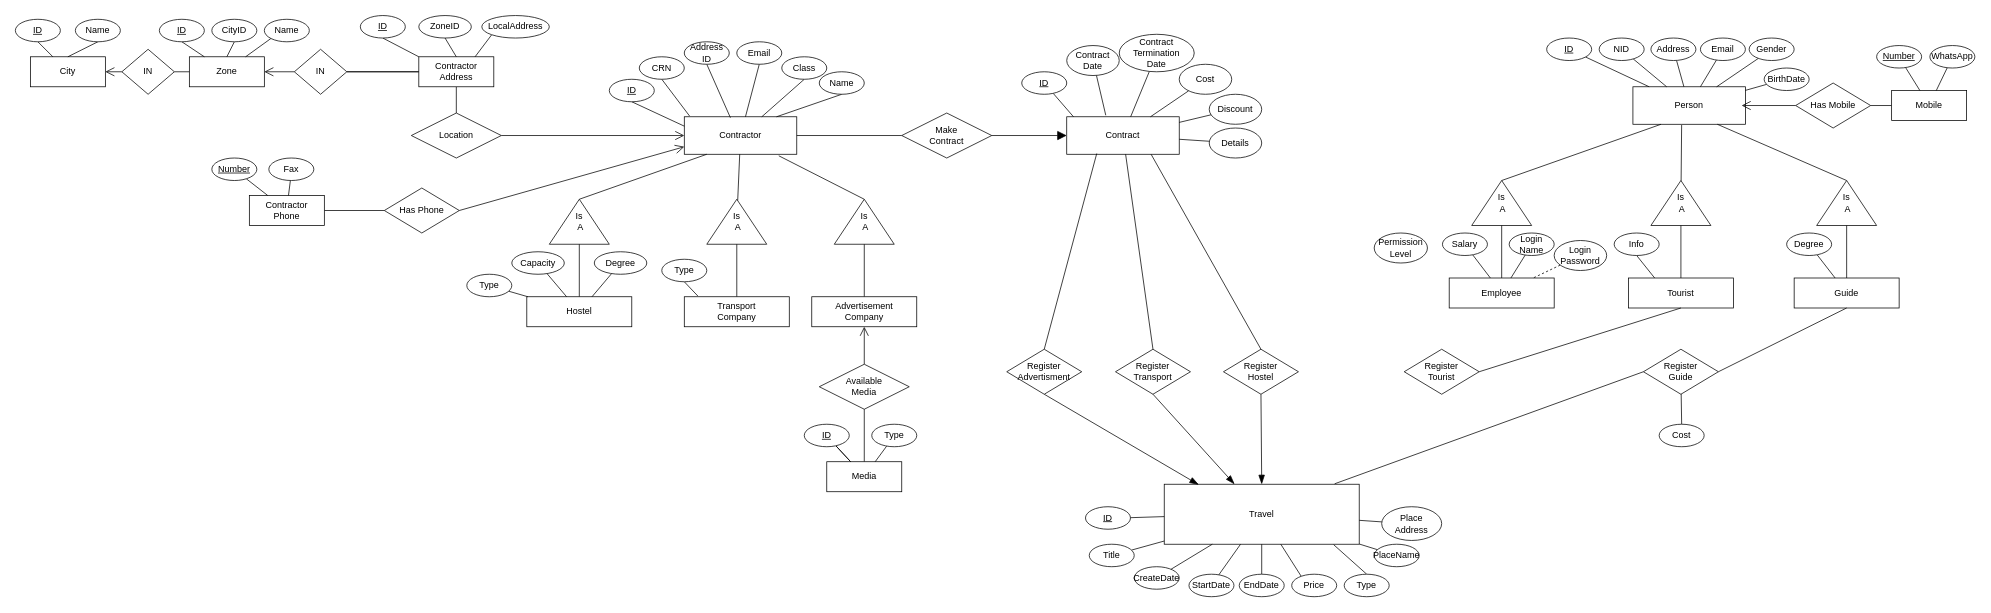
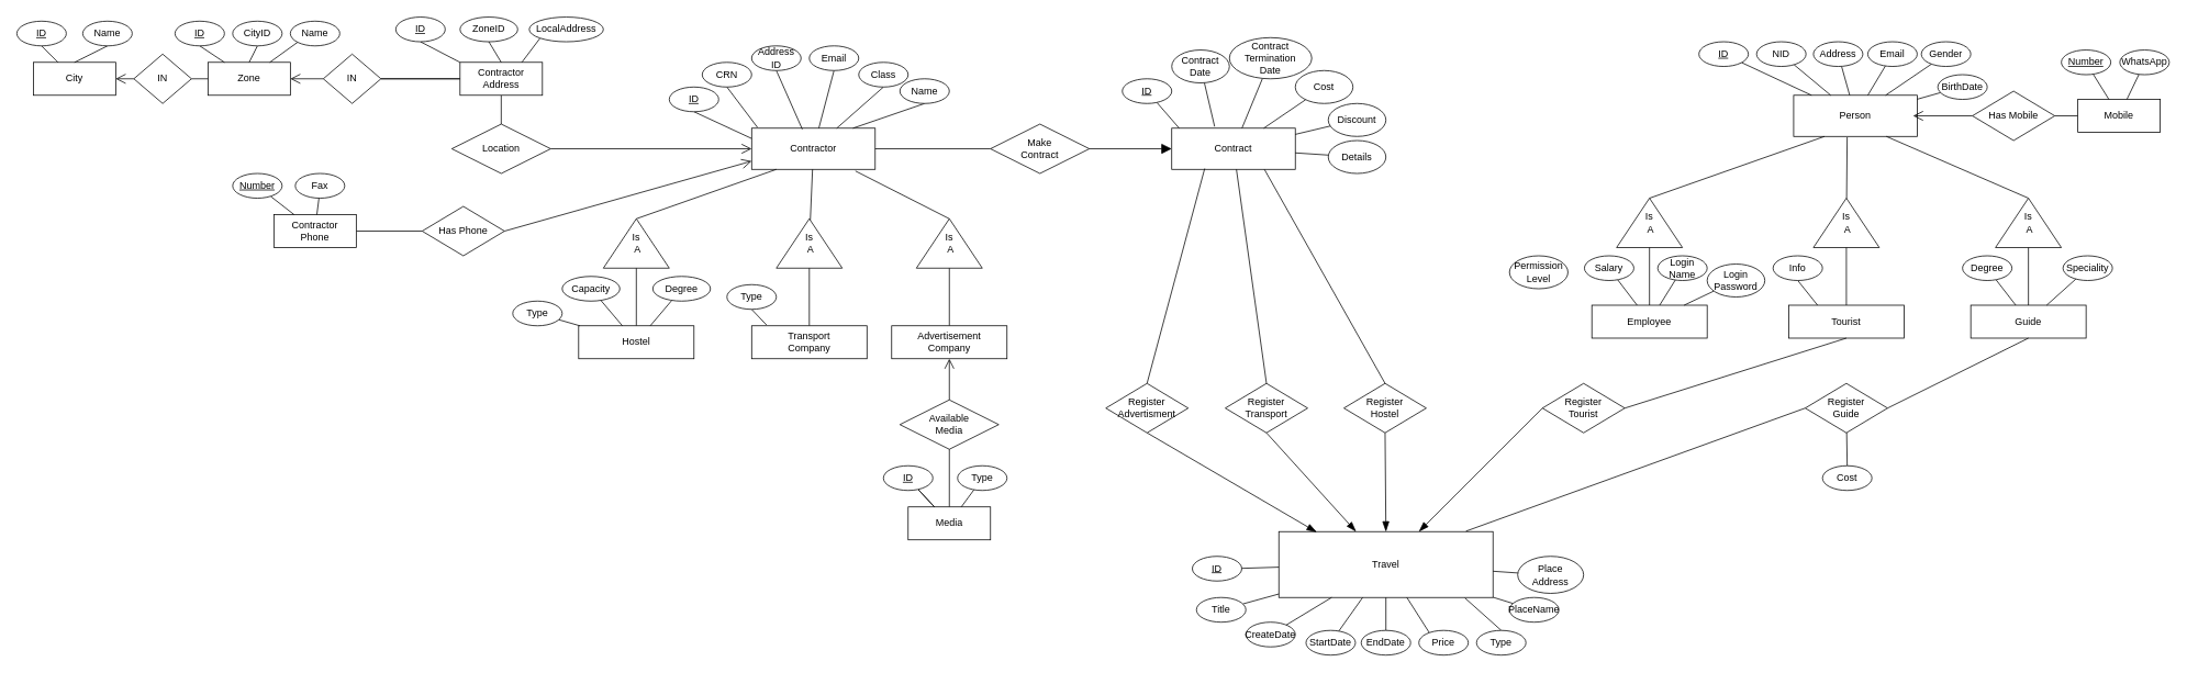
+ <mxCell id="131" value="Speciality" style="ellipse;whiteSpace=wrap;html=1;align=center;" vertex="1" parent="1"><mxGeometry x="2504" y="310" width="60" height="30" as="geometry" /></mxCell>
+ <mxCell id="130" value="" style="edgeStyle=none;rounded=0;orthogonalLoop=1;jettySize=auto;html=1;endArrow=none;endFill=0;" edge="1" parent="1" source="131" target="113"><mxGeometry relative="1" as="geometry" /></mxCell>
- <mxCell id="139" value="" style="edgeStyle=none;rounded=0;orthogonalLoop=1;jettySize=auto;html=1;endArrow=none;endFill=0;dashed=1;" edge="1" parent="1" source="140" target="105"><mxGeometry relative="1" as="geometry" /></mxCell>
+ <mxCell id="139" value="" style="edgeStyle=none;rounded=0;orthogonalLoop=1;jettySize=auto;html=1;endArrow=none;endFill=0;" edge="1" parent="1" source="140" target="105"><mxGeometry relative="1" as="geometry" /></mxCell>
+ <mxCell id="163" style="edgeStyle=none;rounded=0;orthogonalLoop=1;jettySize=auto;html=1;exitX=0;exitY=0.5;exitDx=0;exitDy=0;endArrow=blockThin;endFill=1;strokeWidth=1;endSize=10;" edge="1" parent="1" source="164" target="143"><mxGeometry relative="1" as="geometry" /></mxCell>
